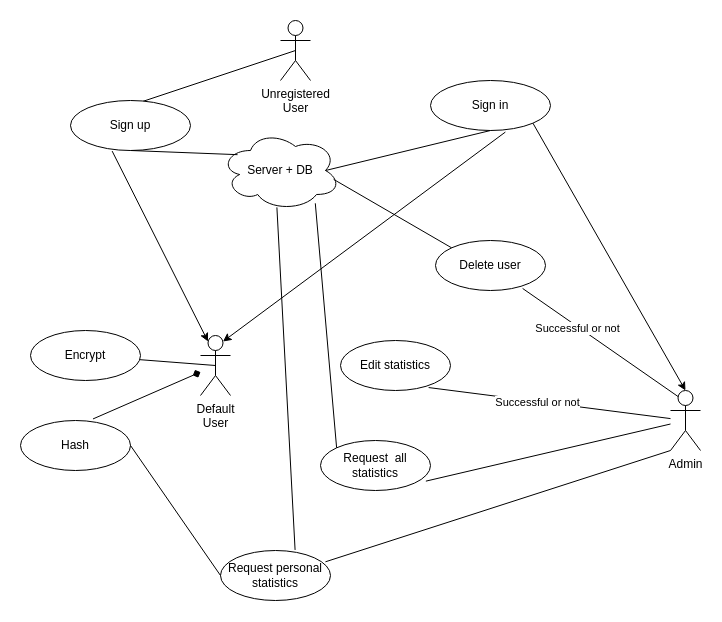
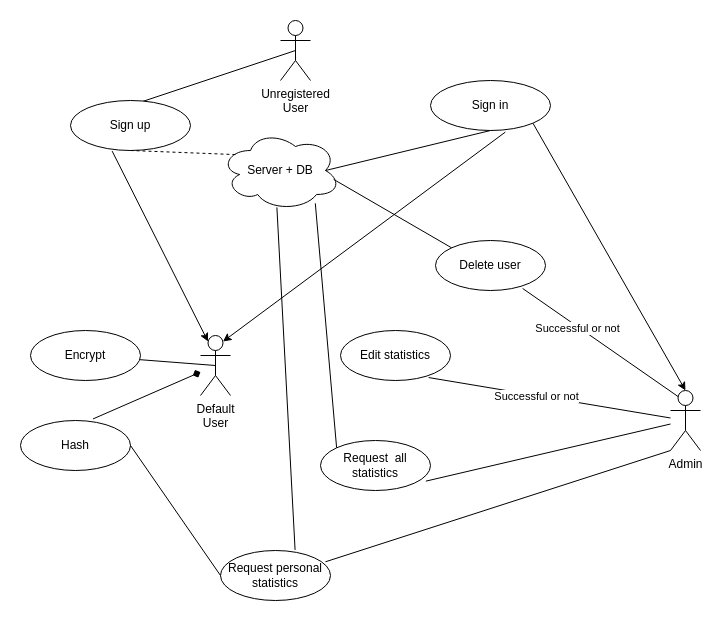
- <mxCell id="7" value="" style="endArrow=none;html=1;rounded=0;exitX=0.5;exitY=1;exitDx=0;exitDy=0;entryX=0.142;entryY=0.302;entryDx=0;entryDy=0;entryPerimeter=0;" edge="1" parent="1" source="5" target="6"><mxGeometry width="50" height="50" relative="1" as="geometry"><mxPoint x="400" y="160" as="sourcePoint" /><mxPoint x="450" y="110" as="targetPoint" /></mxGeometry></mxCell>
+ <mxCell id="7" value="" style="endArrow=none;html=1;rounded=0;exitX=0.5;exitY=1;exitDx=0;exitDy=0;entryX=0.142;entryY=0.302;entryDx=0;entryDy=0;entryPerimeter=0;dashed=1;" edge="1" parent="1" source="5" target="6"><mxGeometry width="50" height="50" relative="1" as="geometry"><mxPoint x="400" y="160" as="sourcePoint" /><mxPoint x="450" y="110" as="targetPoint" /></mxGeometry></mxCell>
- <mxCell id="25" value="Edit statistics" style="ellipse;whiteSpace=wrap;html=1;" vertex="1" parent="1"><mxGeometry x="340" y="340" width="110" height="50" as="geometry" /></mxCell>
+ <mxCell id="25" value="Edit statistics" style="ellipse;whiteSpace=wrap;html=1;" vertex="1" parent="1"><mxGeometry x="340" y="330" width="110" height="50" as="geometry" /></mxCell>
